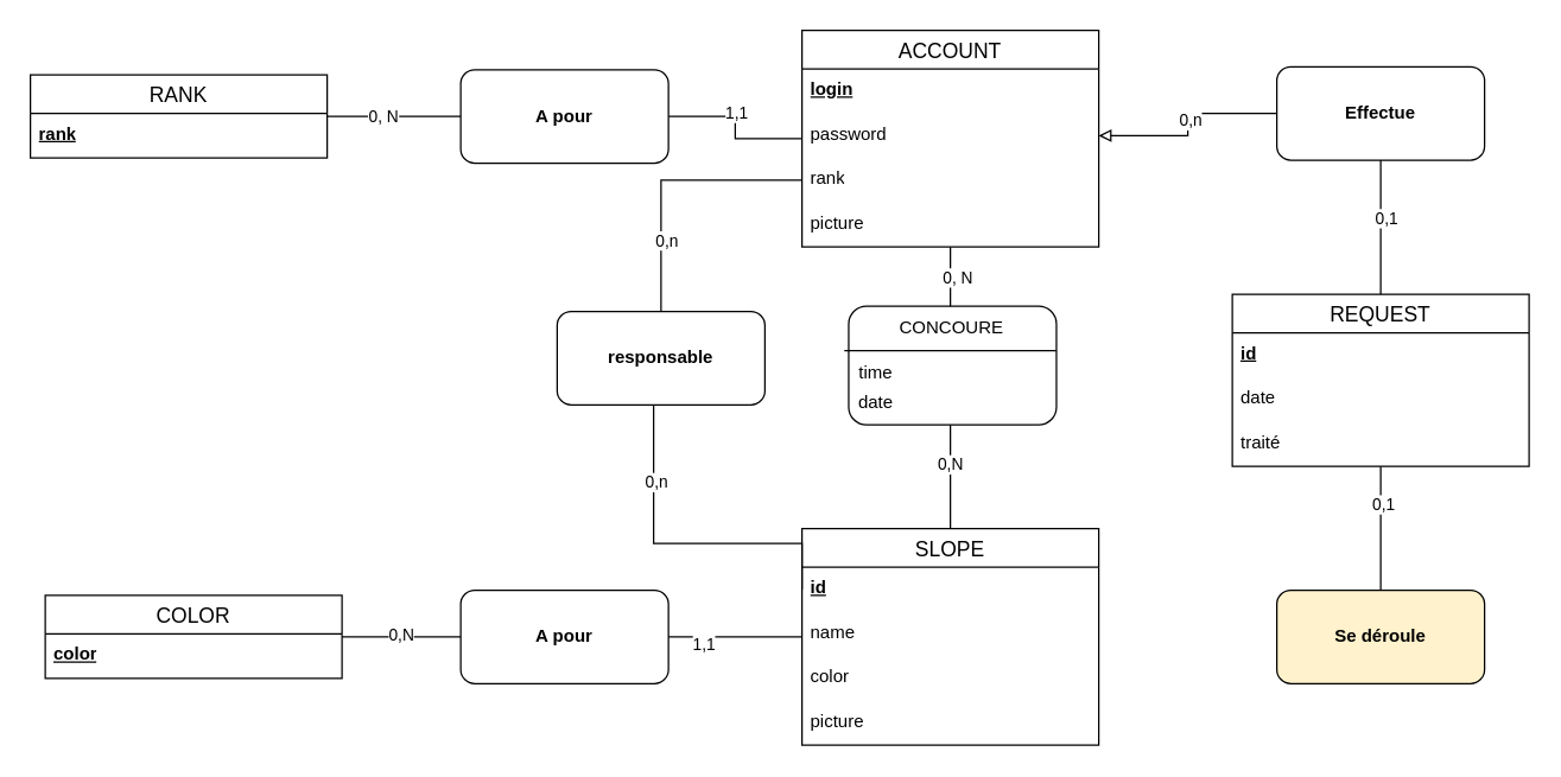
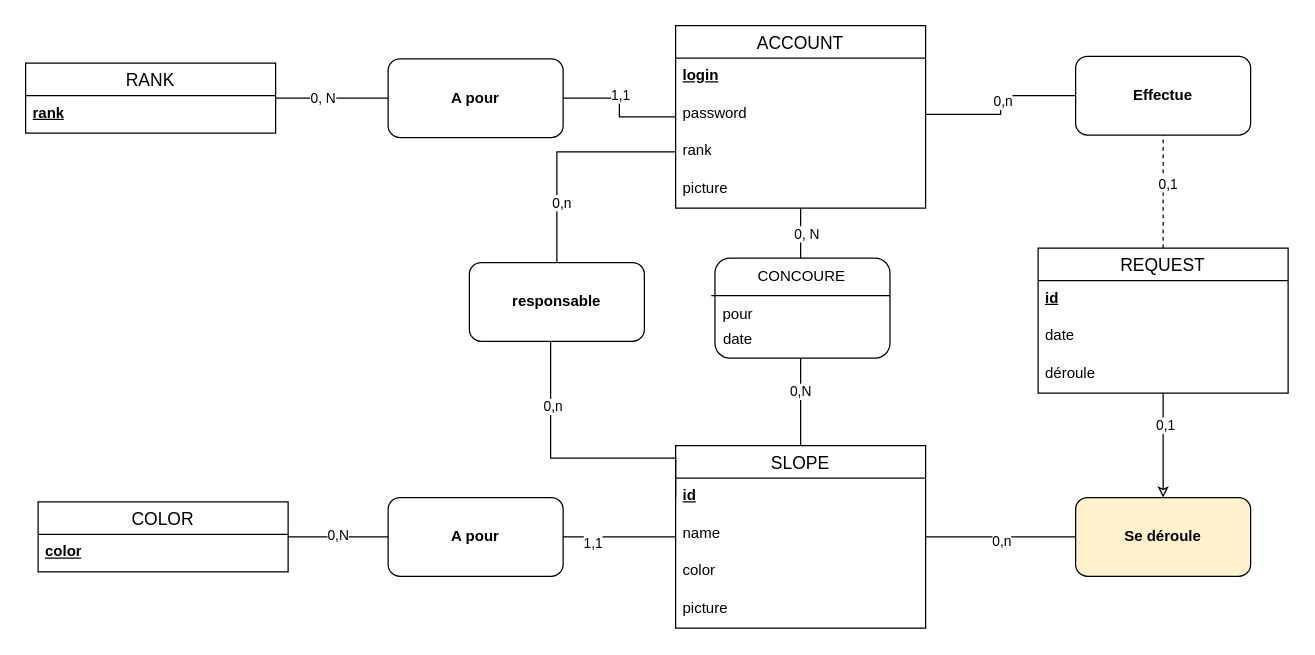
- <mxCell id="37" style="edgeStyle=orthogonalEdgeStyle;rounded=0;orthogonalLoop=1;jettySize=auto;html=1;entryX=1;entryY=0.5;entryDx=0;entryDy=0;endArrow=block;endFill=0;" edge="1" parent="1" source="39" target="8"><mxGeometry relative="1" as="geometry" /></mxCell>
+ <mxCell id="37" style="edgeStyle=orthogonalEdgeStyle;rounded=0;orthogonalLoop=1;jettySize=auto;html=1;entryX=1;entryY=0.5;entryDx=0;entryDy=0;endArrow=none;endFill=0;" edge="1" parent="1" source="39" target="8"><mxGeometry relative="1" as="geometry" /></mxCell>
- <mxCell id="40" style="edgeStyle=orthogonalEdgeStyle;rounded=0;orthogonalLoop=1;jettySize=auto;html=1;endArrow=none;endFill=0;" edge="1" parent="1" source="44" target="39"><mxGeometry relative="1" as="geometry" /></mxCell>
+ <mxCell id="40" style="edgeStyle=orthogonalEdgeStyle;rounded=0;orthogonalLoop=1;jettySize=auto;html=1;endArrow=none;endFill=0;dashed=1;" edge="1" parent="1" source="44" target="39"><mxGeometry relative="1" as="geometry" /></mxCell>
- <mxCell id="34" value="time" style="text;html=1;strokeColor=none;fillColor=none;align=center;verticalAlign=middle;whiteSpace=wrap;rounded=0;" parent="1" vertex="1"><mxGeometry x="560" y="236" width="60" height="30" as="geometry" /></mxCell>
+ <mxCell id="34" value="pour" style="text;html=1;strokeColor=none;fillColor=none;align=center;verticalAlign=middle;whiteSpace=wrap;rounded=0;" parent="1" vertex="1"><mxGeometry x="560" y="236" width="60" height="30" as="geometry" /></mxCell>
- <mxCell id="47" value="traité" style="text;strokeColor=none;fillColor=none;spacingLeft=4;spacingRight=4;overflow=hidden;rotatable=0;points=[[0,0.5],[1,0.5]];portConstraint=eastwest;fontSize=12;whiteSpace=wrap;html=1;" vertex="1" parent="44"><mxGeometry y="86" width="200" height="30" as="geometry" /></mxCell>
+ <mxCell id="47" value="déroule" style="text;strokeColor=none;fillColor=none;spacingLeft=4;spacingRight=4;overflow=hidden;rotatable=0;points=[[0,0.5],[1,0.5]];portConstraint=eastwest;fontSize=12;whiteSpace=wrap;html=1;" vertex="1" parent="44"><mxGeometry y="86" width="200" height="30" as="geometry" /></mxCell>
- <mxCell id="42" style="edgeStyle=orthogonalEdgeStyle;rounded=0;orthogonalLoop=1;jettySize=auto;html=1;endArrow=none;endFill=0;" edge="1" parent="1" source="44" target="48"><mxGeometry relative="1" as="geometry" /></mxCell>
+ <mxCell id="42" style="edgeStyle=orthogonalEdgeStyle;rounded=0;orthogonalLoop=1;jettySize=auto;html=1;endArrow=classic;endFill=0;" edge="1" parent="1" source="44" target="48"><mxGeometry relative="1" as="geometry" /></mxCell>
+ <mxCell id="19" style="edgeStyle=orthogonalEdgeStyle;rounded=0;orthogonalLoop=1;jettySize=auto;html=1;endArrow=none;endFill=0;" edge="1" parent="1" source="21" target="48"><mxGeometry relative="1" as="geometry" /></mxCell>
+ <mxCell id="20" value="0,n" style="edgeLabel;html=1;align=center;verticalAlign=middle;resizable=0;points=[];" vertex="1" connectable="0" parent="19"><mxGeometry x="-0.006" y="-3" relative="1" as="geometry"><mxPoint as="offset" /></mxGeometry></mxCell>
